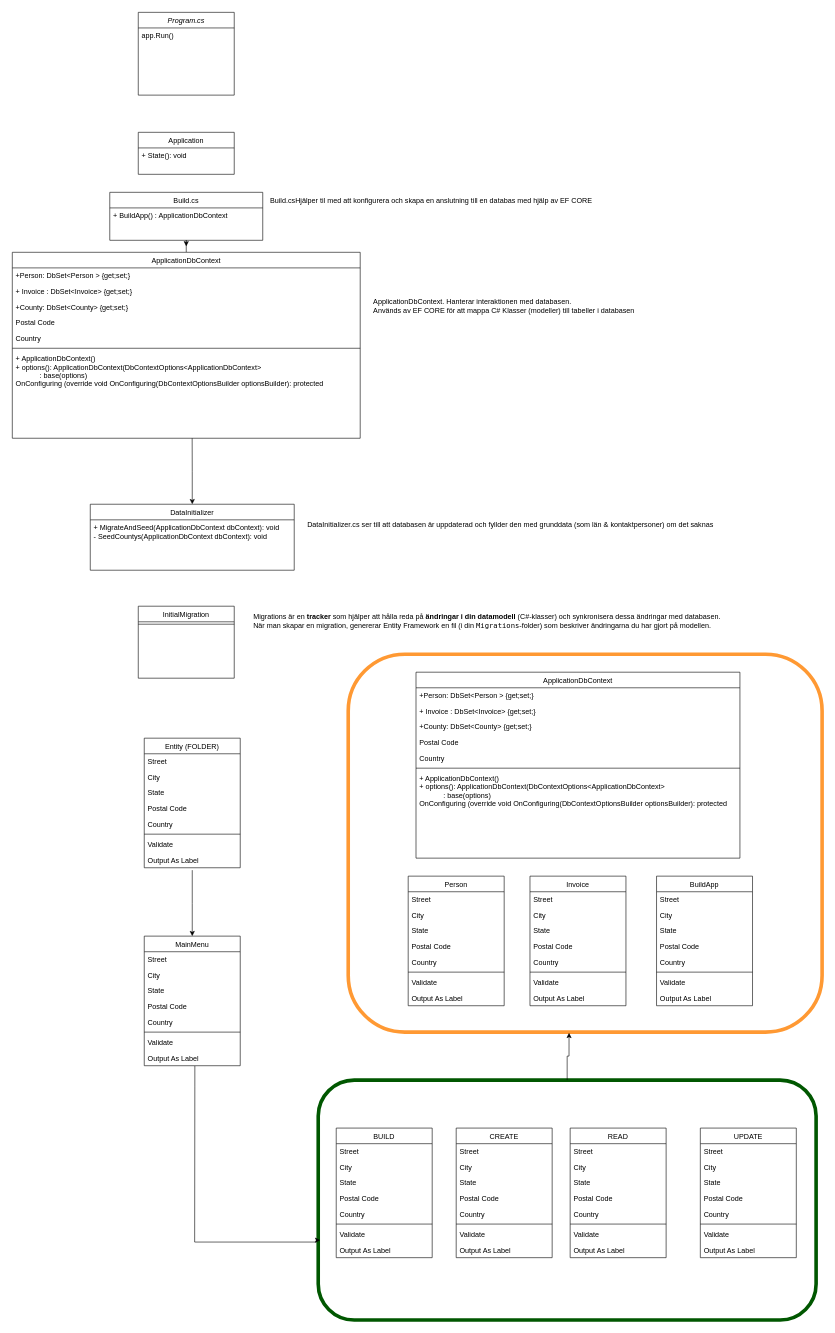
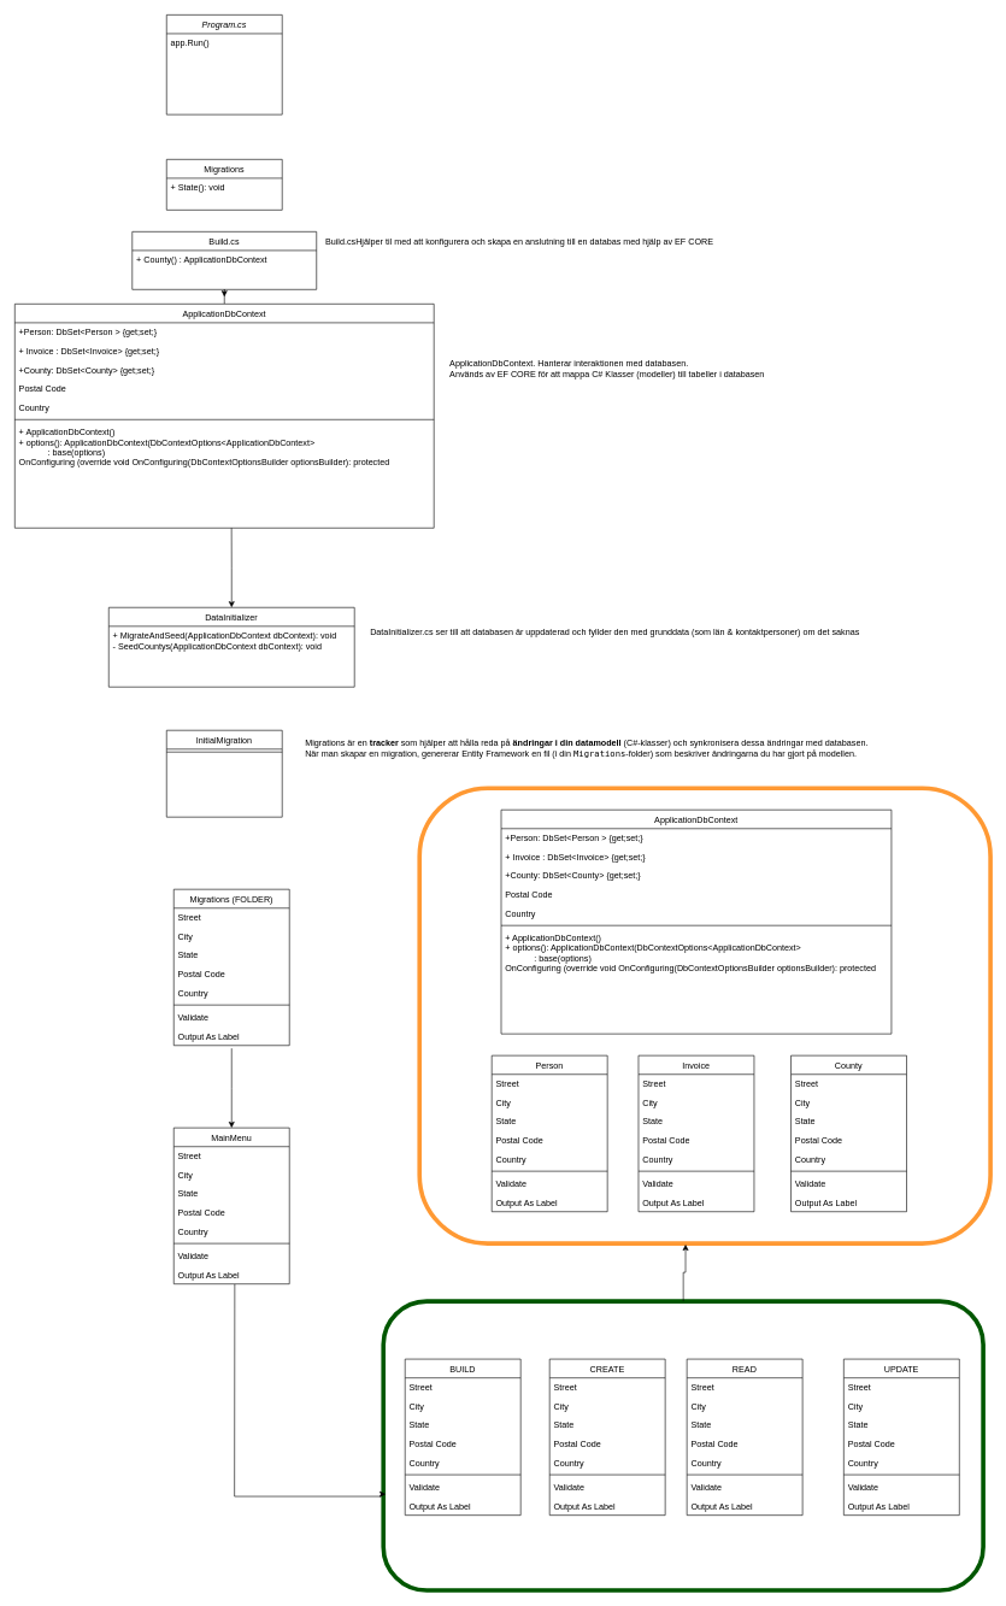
- <mxCell id="4" value="Application" style="swimlane;fontStyle=0;align=center;verticalAlign=top;childLayout=stackLayout;horizontal=1;startSize=26;horizontalStack=0;resizeParent=1;resizeLast=0;collapsible=1;marginBottom=0;rounded=0;shadow=0;strokeWidth=1;" parent="1" vertex="1"><mxGeometry x="230" y="220" width="160" height="70" as="geometry"><mxRectangle x="130" y="380" width="160" height="26" as="alternateBounds" /></mxGeometry></mxCell>
+ <mxCell id="4" value="Migrations" style="swimlane;fontStyle=0;align=center;verticalAlign=top;childLayout=stackLayout;horizontal=1;startSize=26;horizontalStack=0;resizeParent=1;resizeLast=0;collapsible=1;marginBottom=0;rounded=0;shadow=0;strokeWidth=1;" parent="1" vertex="1"><mxGeometry x="230" y="220" width="160" height="70" as="geometry"><mxRectangle x="130" y="380" width="160" height="26" as="alternateBounds" /></mxGeometry></mxCell>
- <mxCell id="7" value="+ BuildApp() : ApplicationDbContext&#10;" style="text;align=left;verticalAlign=top;spacingLeft=4;spacingRight=4;overflow=hidden;rotatable=0;points=[[0,0.5],[1,0.5]];portConstraint=eastwest;" parent="6" vertex="1"><mxGeometry y="26" width="255" height="26" as="geometry" /></mxCell>
+ <mxCell id="7" value="+ County() : ApplicationDbContext&#10;" style="text;align=left;verticalAlign=top;spacingLeft=4;spacingRight=4;overflow=hidden;rotatable=0;points=[[0,0.5],[1,0.5]];portConstraint=eastwest;" parent="6" vertex="1"><mxGeometry y="26" width="255" height="26" as="geometry" /></mxCell>
- <mxCell id="21" value="Entity (FOLDER)" style="swimlane;fontStyle=0;align=center;verticalAlign=top;childLayout=stackLayout;horizontal=1;startSize=26;horizontalStack=0;resizeParent=1;resizeLast=0;collapsible=1;marginBottom=0;rounded=0;shadow=0;strokeWidth=1;" parent="1" vertex="1"><mxGeometry x="240" y="1230" width="160" height="216" as="geometry"><mxRectangle x="550" y="140" width="160" height="26" as="alternateBounds" /></mxGeometry></mxCell>
+ <mxCell id="21" value="Migrations (FOLDER)" style="swimlane;fontStyle=0;align=center;verticalAlign=top;childLayout=stackLayout;horizontal=1;startSize=26;horizontalStack=0;resizeParent=1;resizeLast=0;collapsible=1;marginBottom=0;rounded=0;shadow=0;strokeWidth=1;" parent="1" vertex="1"><mxGeometry x="240" y="1230" width="160" height="216" as="geometry"><mxRectangle x="550" y="140" width="160" height="26" as="alternateBounds" /></mxGeometry></mxCell>
- <mxCell id="99" value="BuildApp" style="swimlane;fontStyle=0;align=center;verticalAlign=top;childLayout=stackLayout;horizontal=1;startSize=26;horizontalStack=0;resizeParent=1;resizeLast=0;collapsible=1;marginBottom=0;rounded=0;shadow=0;strokeWidth=1;" vertex="1" parent="1"><mxGeometry x="1094" y="1460" width="160" height="216" as="geometry"><mxRectangle x="550" y="140" width="160" height="26" as="alternateBounds" /></mxGeometry></mxCell>
+ <mxCell id="99" value="County" style="swimlane;fontStyle=0;align=center;verticalAlign=top;childLayout=stackLayout;horizontal=1;startSize=26;horizontalStack=0;resizeParent=1;resizeLast=0;collapsible=1;marginBottom=0;rounded=0;shadow=0;strokeWidth=1;" vertex="1" parent="1"><mxGeometry x="1094" y="1460" width="160" height="216" as="geometry"><mxRectangle x="550" y="140" width="160" height="26" as="alternateBounds" /></mxGeometry></mxCell>
